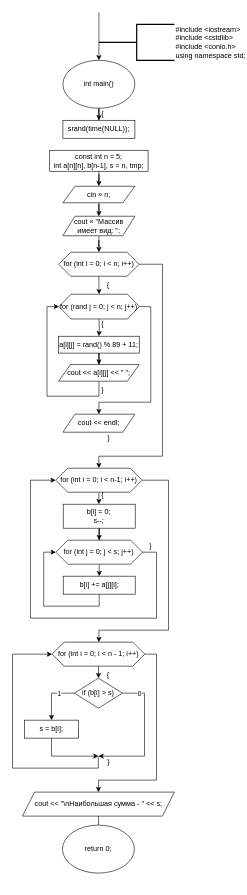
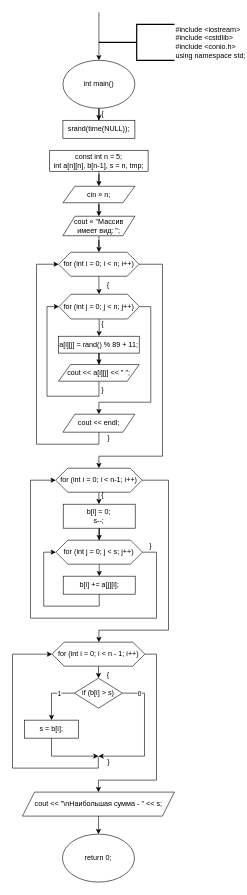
- <mxCell id="15" value="for (rand j = 0; j &amp;lt; n; j++)" style="shape=hexagon;perimeter=hexagonPerimeter2;whiteSpace=wrap;html=1;fixedSize=1;" vertex="1" parent="1"><mxGeometry x="97.49" y="490" width="134" height="41.25" as="geometry" /></mxCell>
+ <mxCell id="15" value="for (int j = 0; j &amp;lt; n; j++)" style="shape=hexagon;perimeter=hexagonPerimeter2;whiteSpace=wrap;html=1;fixedSize=1;" vertex="1" parent="1"><mxGeometry x="97.49" y="490" width="134" height="41.25" as="geometry" /></mxCell>
+ <mxCell id="26" style="edgeStyle=orthogonalEdgeStyle;rounded=0;orthogonalLoop=1;jettySize=auto;html=1;entryX=0;entryY=0.5;entryDx=0;entryDy=0;" edge="1" parent="1" source="27" target="25"><mxGeometry relative="1" as="geometry"><Array as="points"><mxPoint x="164" y="740" /><mxPoint x="60" y="740" /><mxPoint x="60" y="440" /></Array></mxGeometry></mxCell>
- <mxCell id="51" value="return 0;" style="ellipse;whiteSpace=wrap;html=1;" vertex="1" parent="1"><mxGeometry x="103.255" y="1375" width="120" height="80" as="geometry" /></mxCell>
+ <mxCell id="51" value="return 0;" style="ellipse;whiteSpace=wrap;html=1;" vertex="1" parent="1"><mxGeometry x="103.255" y="1390" width="120" height="80" as="geometry" /></mxCell>
